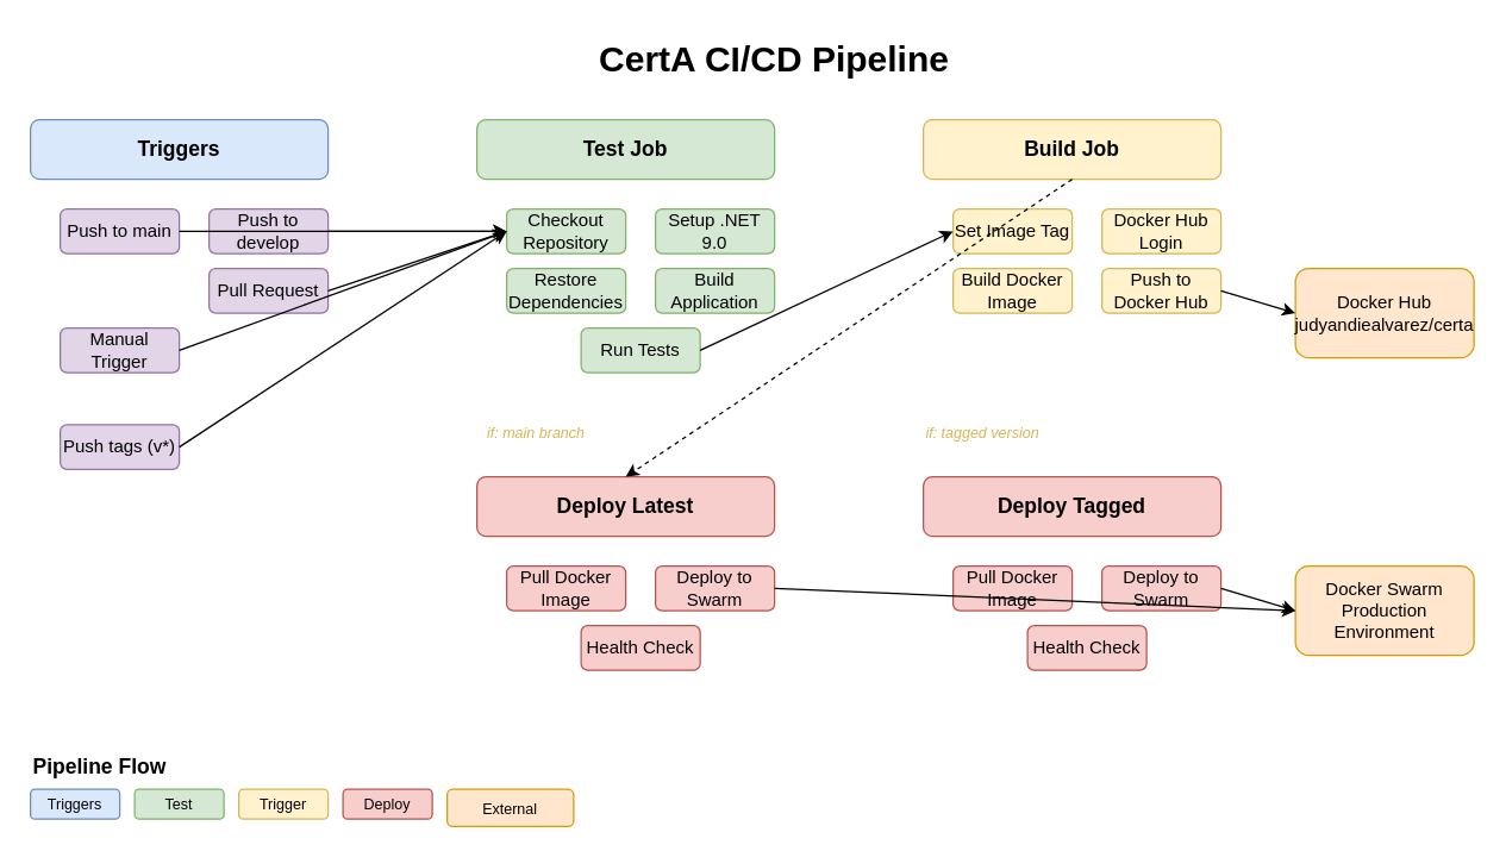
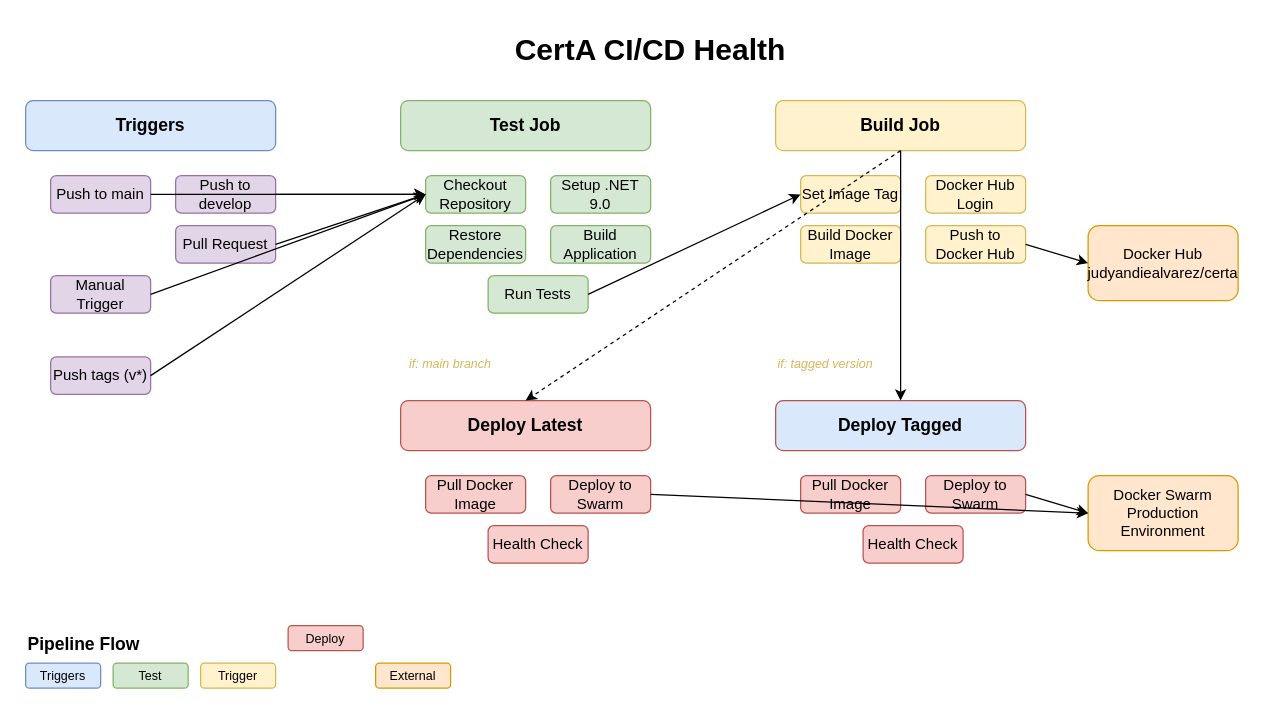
- <mxCell id="2" value="CertA CI/CD Pipeline" style="text;html=1;strokeColor=none;fillColor=none;align=center;verticalAlign=middle;whiteSpace=wrap;rounded=0;fontSize=24;fontStyle=1;" vertex="1" parent="1"><mxGeometry x="370" y="20" width="300" height="40" as="geometry" /></mxCell>
+ <mxCell id="2" value="CertA CI/CD Health" style="text;html=1;strokeColor=none;fillColor=none;align=center;verticalAlign=middle;whiteSpace=wrap;rounded=0;fontSize=24;fontStyle=1;" vertex="1" parent="1"><mxGeometry x="370" y="20" width="300" height="40" as="geometry" /></mxCell>
+ <mxCell id="38" value="" style="endArrow=classic;html=1;rounded=0;exitX=0.5;exitY=1;exitDx=0;exitDy=0;entryX=0.5;entryY=0;entryDx=0;entryDy=0;" edge="1" parent="1" source="15" target="21"><mxGeometry width="50" height="50" relative="1" as="geometry"><mxPoint x="720" y="130" as="sourcePoint" /><mxPoint x="720" y="180" as="targetPoint" /></mxGeometry></mxCell>
- <mxCell id="21" value="Deploy Tagged" style="rounded=1;whiteSpace=wrap;html=1;fillColor=#f8cecc;strokeColor=#b85450;fontSize=14;fontStyle=1;" vertex="1" parent="1"><mxGeometry x="620" y="320" width="200" height="40" as="geometry" /></mxCell>
+ <mxCell id="21" value="Deploy Tagged" style="rounded=1;whiteSpace=wrap;html=1;fillColor=#dae8fc;strokeColor=#b85450;fontSize=14;fontStyle=1;" vertex="1" parent="1"><mxGeometry x="620" y="320" width="200" height="40" as="geometry" /></mxCell>
- <mxCell id="47" value="Deploy" style="rounded=1;whiteSpace=wrap;html=1;fillColor=#f8cecc;strokeColor=#b85450;fontSize=10;" vertex="1" parent="1"><mxGeometry x="230" y="530" width="60" height="20" as="geometry" /></mxCell>
+ <mxCell id="47" value="Deploy" style="rounded=1;whiteSpace=wrap;html=1;fillColor=#f8cecc;strokeColor=#b85450;fontSize=10;" vertex="1" parent="1"><mxGeometry x="230" y="500" width="60" height="20" as="geometry" /></mxCell>
- <mxCell id="48" value="External" style="rounded=1;whiteSpace=wrap;html=1;fillColor=#ffe6cc;strokeColor=#d79b00;fontSize=10;" vertex="1" parent="1"><mxGeometry x="300" y="530" width="85" height="25" as="geometry" /></mxCell>
+ <mxCell id="48" value="External" style="rounded=1;whiteSpace=wrap;html=1;fillColor=#ffe6cc;strokeColor=#d79b00;fontSize=10;" vertex="1" parent="1"><mxGeometry x="300" y="530" width="60" height="20" as="geometry" /></mxCell>
